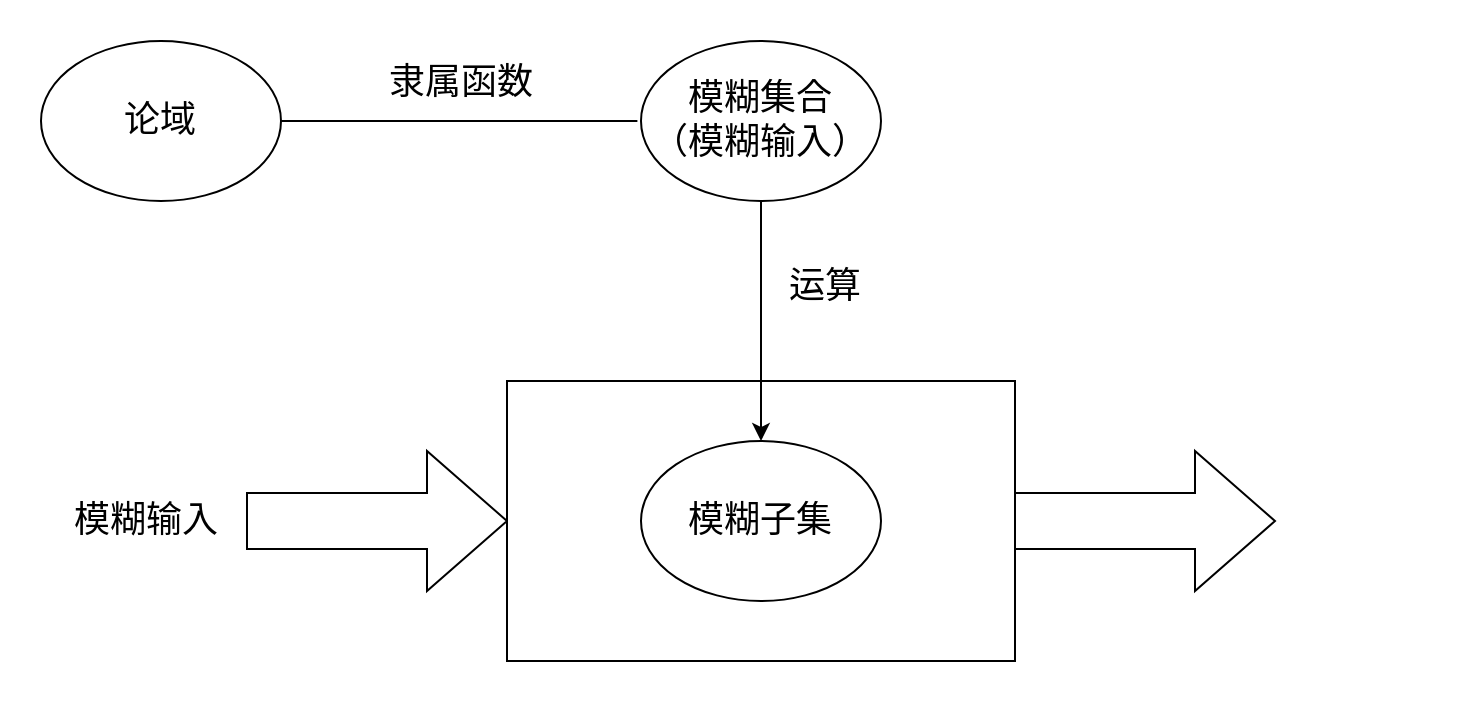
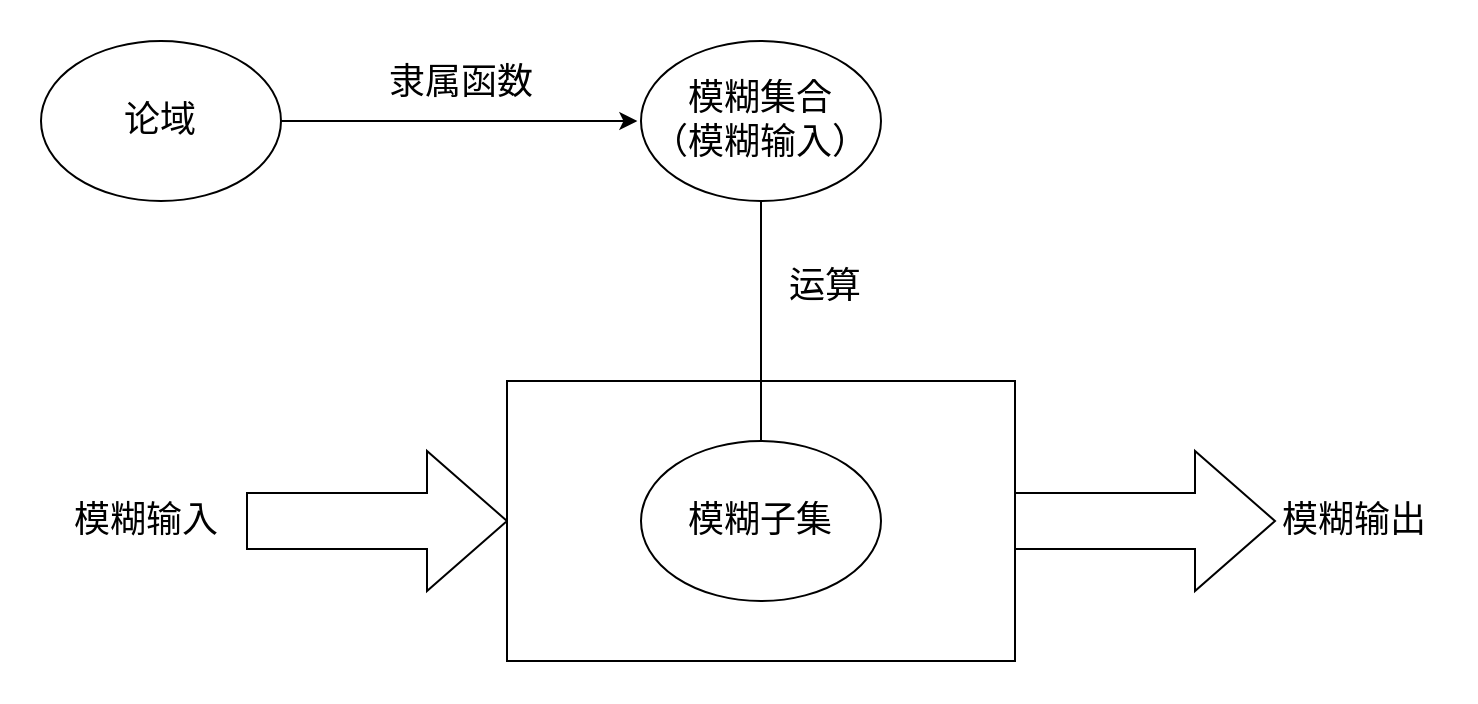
- <mxCell id="2" value="" style="edgeStyle=orthogonalEdgeStyle;rounded=0;orthogonalLoop=1;jettySize=auto;html=1;fontSize=18;entryX=-0.015;entryY=0.5;entryDx=0;entryDy=0;entryPerimeter=0;endArrow=none;" edge="1" parent="1" source="4" target="13"><mxGeometry relative="1" as="geometry"><mxPoint x="311" y="60" as="targetPoint" /></mxGeometry></mxCell>
+ <mxCell id="2" value="" style="edgeStyle=orthogonalEdgeStyle;rounded=0;orthogonalLoop=1;jettySize=auto;html=1;fontSize=18;entryX=-0.015;entryY=0.5;entryDx=0;entryDy=0;entryPerimeter=0;" edge="1" parent="1" source="4" target="13"><mxGeometry relative="1" as="geometry"><mxPoint x="311" y="60" as="targetPoint" /></mxGeometry></mxCell>
- <mxCell id="11" style="edgeStyle=orthogonalEdgeStyle;rounded=0;orthogonalLoop=1;jettySize=auto;html=1;entryX=0.5;entryY=0;entryDx=0;entryDy=0;fontSize=18;" edge="1" parent="1" source="13" target="7"><mxGeometry relative="1" as="geometry" /></mxCell>
+ <mxCell id="11" style="edgeStyle=orthogonalEdgeStyle;rounded=0;orthogonalLoop=1;jettySize=auto;html=1;entryX=0.5;entryY=0;entryDx=0;entryDy=0;fontSize=18;endArrow=none;" edge="1" parent="1" source="13" target="7"><mxGeometry relative="1" as="geometry" /></mxCell>
+ <mxCell id="10" value="模糊输出" style="text;html=1;strokeColor=none;fillColor=none;align=center;verticalAlign=middle;whiteSpace=wrap;rounded=0;fontSize=18;" vertex="1" parent="1"><mxGeometry x="637" y="245" width="80" height="30" as="geometry" /></mxCell>
